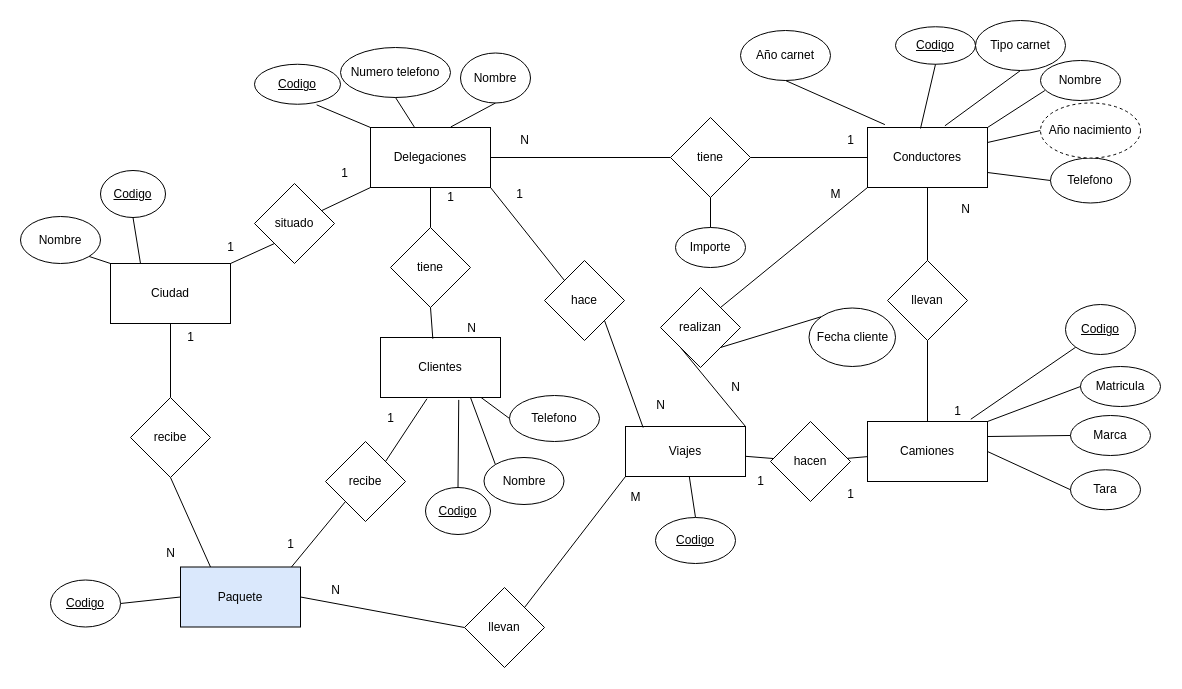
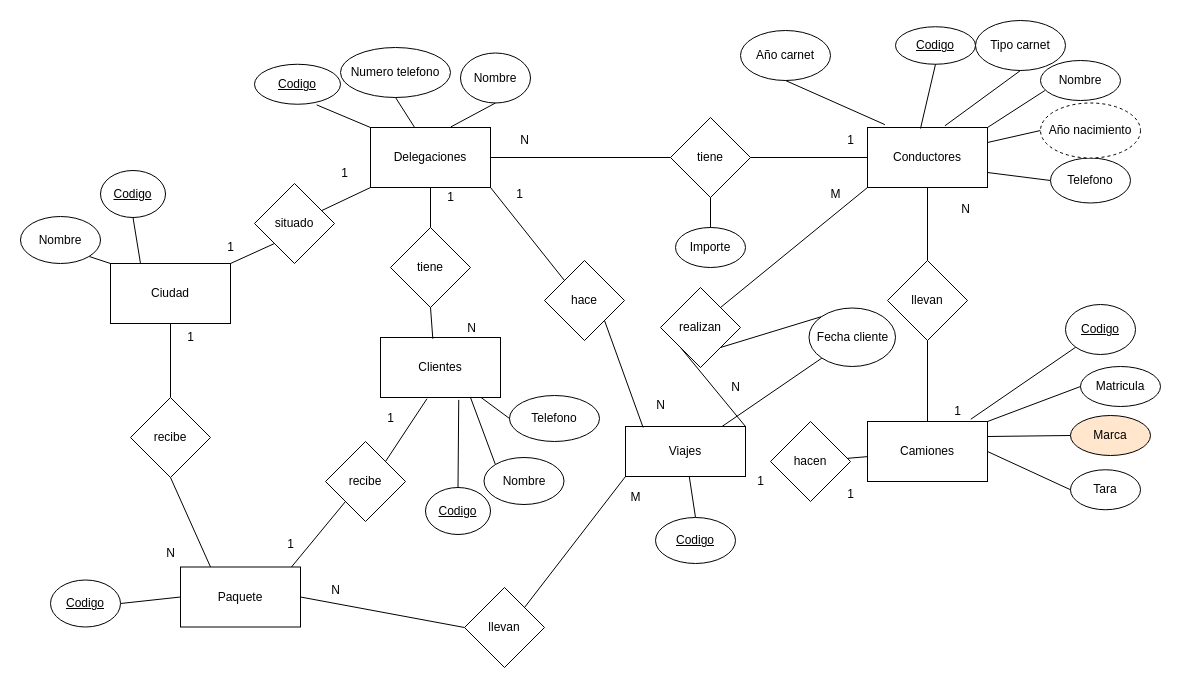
- <mxCell id="14" value="Marca" style="ellipse;whiteSpace=wrap;html=1;" vertex="1" parent="1"><mxGeometry x="1070" y="415" width="80" height="40" as="geometry" /></mxCell>
+ <mxCell id="14" value="Marca" style="ellipse;whiteSpace=wrap;html=1;fillColor=#ffe6cc;" vertex="1" parent="1"><mxGeometry x="1070" y="415" width="80" height="40" as="geometry" /></mxCell>
- <mxCell id="8" style="edgeStyle=none;rounded=0;orthogonalLoop=1;jettySize=auto;html=1;endArrow=none;endFill=0;" edge="1" parent="1" source="9" target="26"><mxGeometry relative="1" as="geometry" /></mxCell>
+ <mxCell id="8" style="edgeStyle=none;rounded=0;orthogonalLoop=1;jettySize=auto;html=1;endArrow=none;endFill=0;" edge="1" parent="1" source="9" target="80"><mxGeometry relative="1" as="geometry" /></mxCell>
- <mxCell id="55" value="Paquete" style="rounded=0;whiteSpace=wrap;html=1;fillColor=#dae8fc;" vertex="1" parent="1"><mxGeometry x="180" y="566.5" width="120" height="60" as="geometry" /></mxCell>
+ <mxCell id="55" value="Paquete" style="rounded=0;whiteSpace=wrap;html=1;" vertex="1" parent="1"><mxGeometry x="180" y="566.5" width="120" height="60" as="geometry" /></mxCell>
